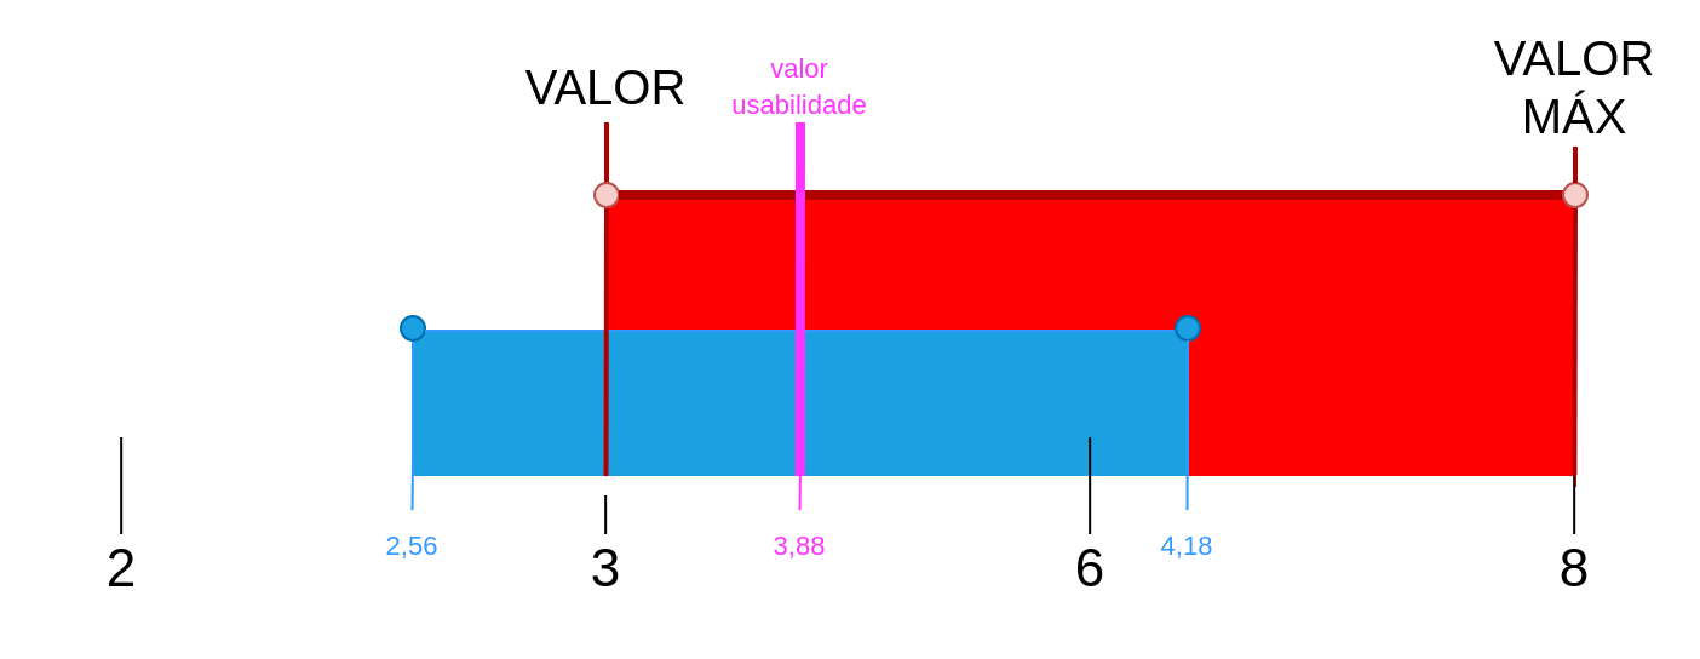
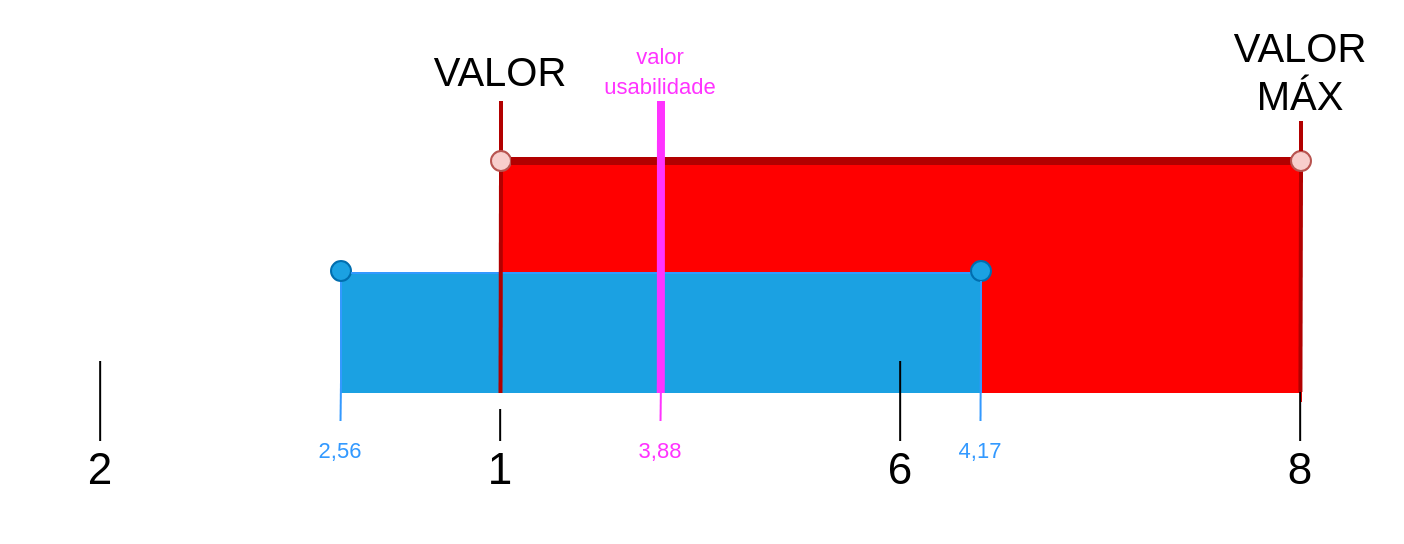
- <mxCell id="28" value="&lt;font color=&quot;#3399ff&quot; style=&quot;font-size: 11px;&quot;&gt;4,18&lt;/font&gt;" style="text;html=1;strokeColor=none;fillColor=none;align=center;verticalAlign=middle;whiteSpace=wrap;rounded=0;" vertex="1" parent="1"><mxGeometry x="460" y="210" width="60" height="30" as="geometry" /></mxCell>
+ <mxCell id="28" value="&lt;font color=&quot;#3399ff&quot; style=&quot;font-size: 11px;&quot;&gt;4,17&lt;/font&gt;" style="text;html=1;strokeColor=none;fillColor=none;align=center;verticalAlign=middle;whiteSpace=wrap;rounded=0;" vertex="1" parent="1"><mxGeometry x="460" y="210" width="60" height="30" as="geometry" /></mxCell>
- <mxCell id="11" value="&lt;font style=&quot;font-size: 22px;&quot;&gt;3&lt;/font&gt;" style="text;html=1;strokeColor=none;fillColor=none;align=center;verticalAlign=middle;whiteSpace=wrap;rounded=0;" parent="1" vertex="1"><mxGeometry x="220" y="220" width="60" height="30" as="geometry" /></mxCell>
+ <mxCell id="11" value="&lt;font style=&quot;font-size: 22px;&quot;&gt;1&lt;/font&gt;" style="text;html=1;strokeColor=none;fillColor=none;align=center;verticalAlign=middle;whiteSpace=wrap;rounded=0;" parent="1" vertex="1"><mxGeometry x="220" y="220" width="60" height="30" as="geometry" /></mxCell>
